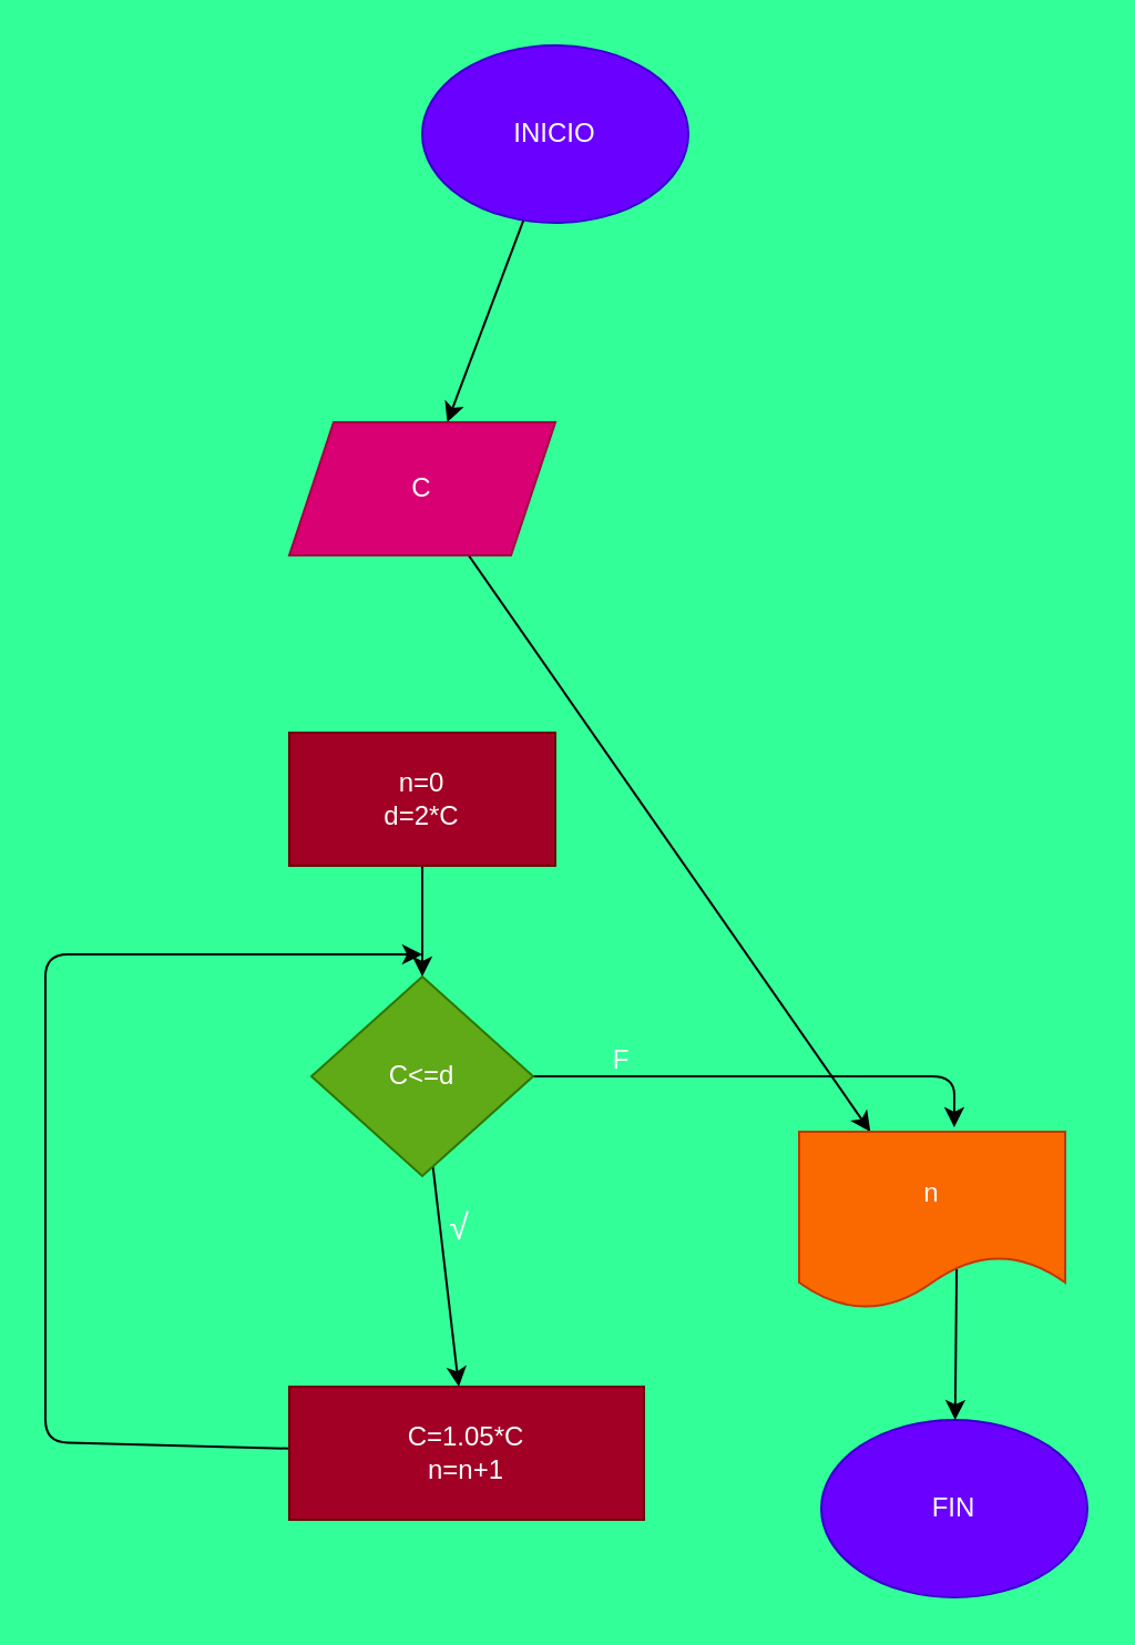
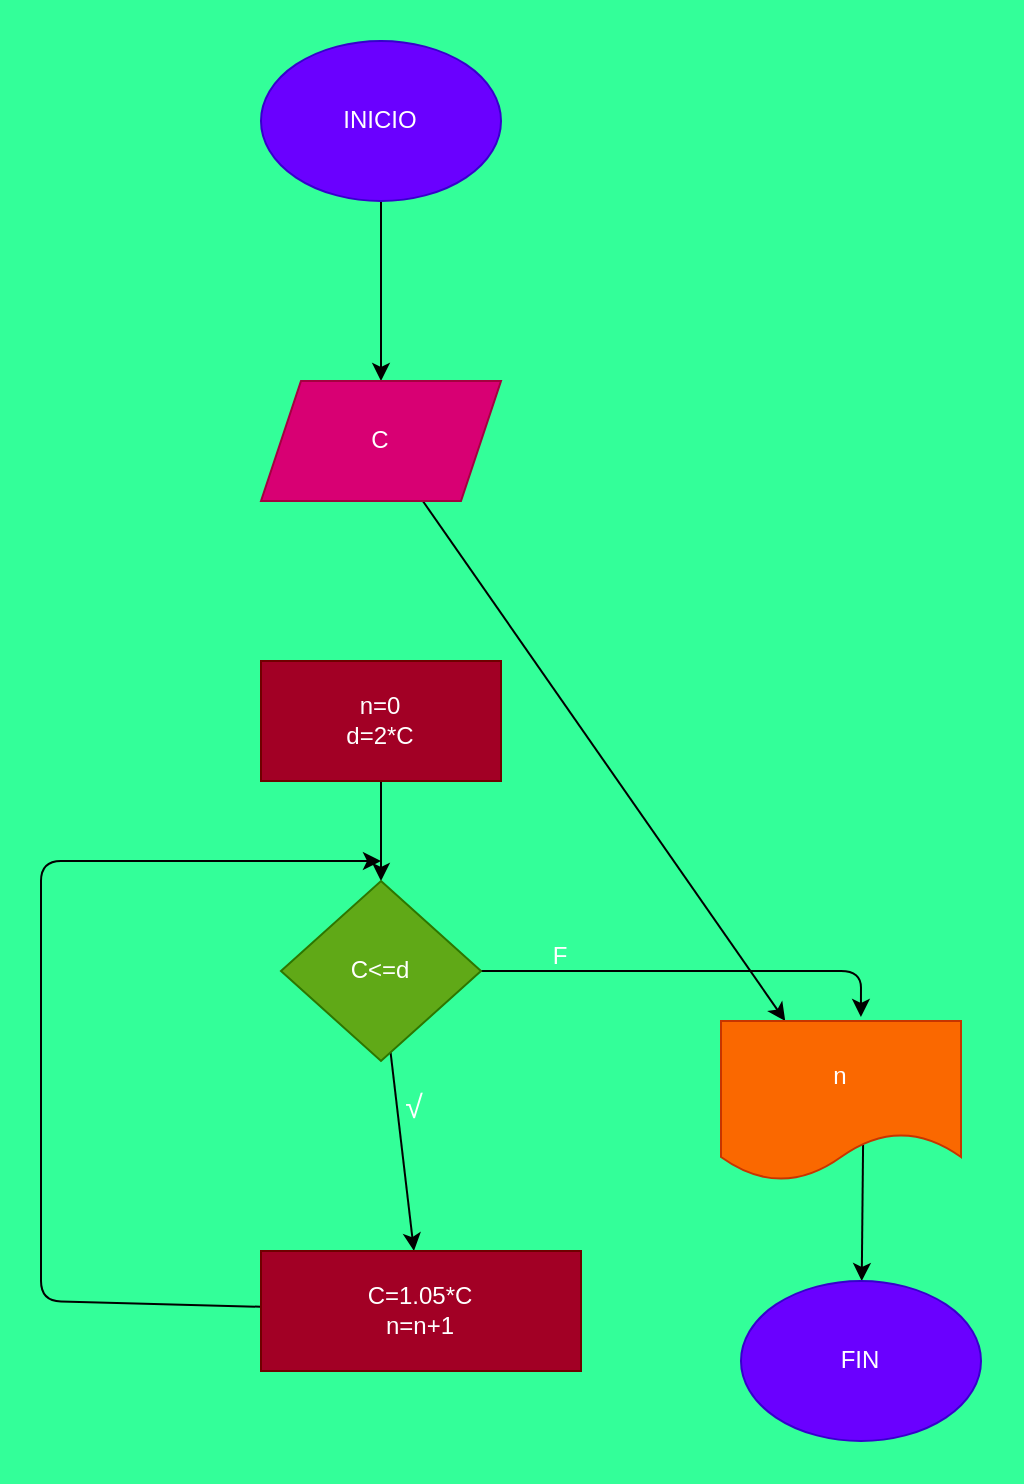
- <mxCell id="3" value="INICIO" style="ellipse;whiteSpace=wrap;html=1;fillColor=#6a00ff;fontColor=#ffffff;strokeColor=#3700CC;" vertex="1" parent="1"><mxGeometry x="190" y="20" width="120" height="80" as="geometry" /></mxCell>
+ <mxCell id="3" value="INICIO" style="ellipse;whiteSpace=wrap;html=1;fillColor=#6a00ff;fontColor=#ffffff;strokeColor=#3700CC;" vertex="1" parent="1"><mxGeometry x="130" y="20" width="120" height="80" as="geometry" /></mxCell>
